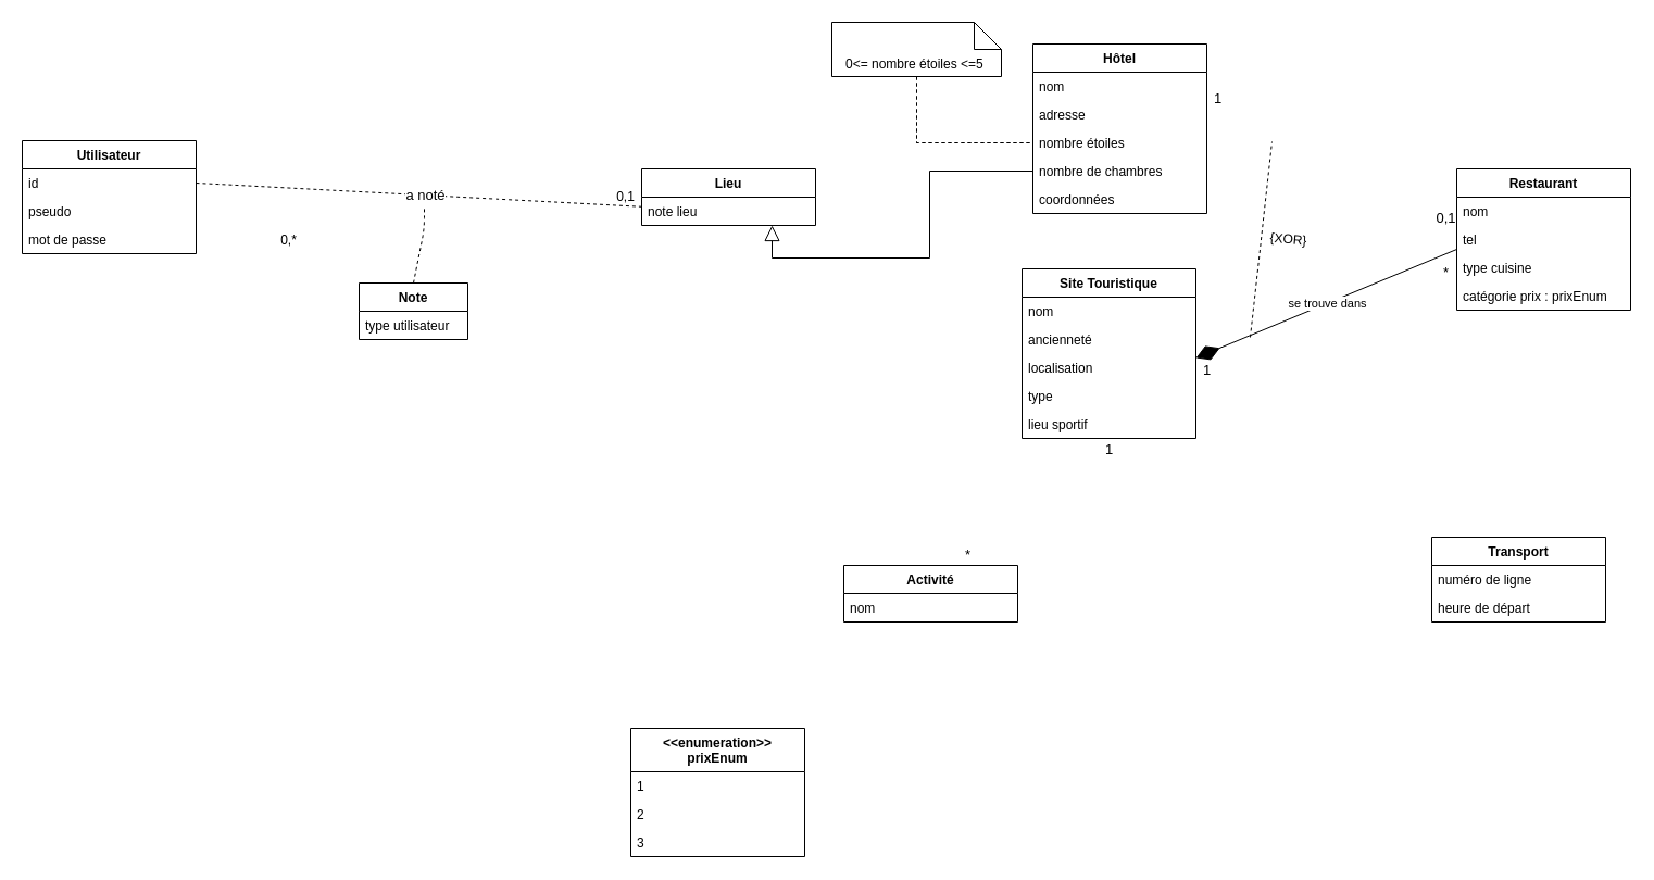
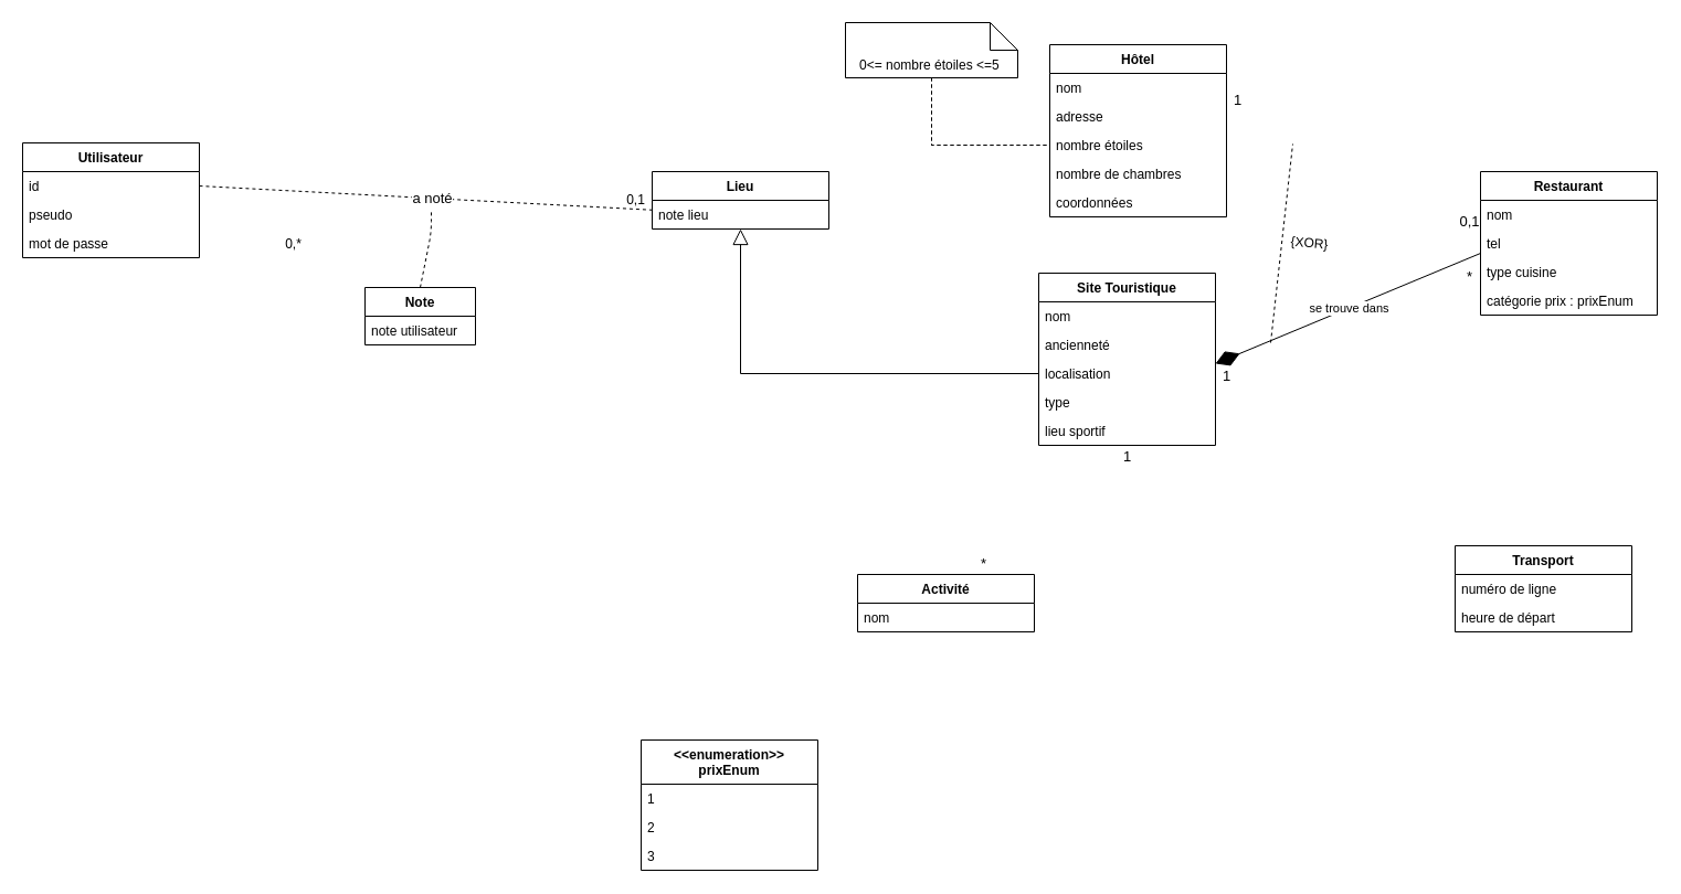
- <mxCell id="43" style="edgeStyle=orthogonalEdgeStyle;rounded=0;orthogonalLoop=1;jettySize=auto;html=1;exitX=0;exitY=0.5;exitDx=0;exitDy=0;entryX=0.75;entryY=1;entryDx=0;entryDy=0;startArrow=none;startFill=0;sourcePerimeterSpacing=0;endArrow=block;endFill=0;targetPerimeterSpacing=0;strokeColor=#000000;startSize=13;endSize=12;" edge="1" parent="1" source="16" target="40"><mxGeometry relative="1" as="geometry" /></mxCell>
- <mxCell id="45" value="type utilisateur" style="text;strokeColor=none;fillColor=none;align=left;verticalAlign=top;spacingLeft=4;spacingRight=4;overflow=hidden;rotatable=0;points=[[0,0.5],[1,0.5]];portConstraint=eastwest;" vertex="1" parent="44"><mxGeometry y="26" width="100" height="26" as="geometry" /></mxCell>
+ <mxCell id="45" value="note utilisateur" style="text;strokeColor=none;fillColor=none;align=left;verticalAlign=top;spacingLeft=4;spacingRight=4;overflow=hidden;rotatable=0;points=[[0,0.5],[1,0.5]];portConstraint=eastwest;" vertex="1" parent="44"><mxGeometry y="26" width="100" height="26" as="geometry" /></mxCell>
+ <mxCell id="42" style="edgeStyle=orthogonalEdgeStyle;rounded=0;orthogonalLoop=1;jettySize=auto;html=1;exitX=0;exitY=0.5;exitDx=0;exitDy=0;entryX=0.5;entryY=1;entryDx=0;entryDy=0;startArrow=none;startFill=0;sourcePerimeterSpacing=0;endArrow=block;endFill=0;targetPerimeterSpacing=0;strokeColor=#000000;endSize=12;" edge="1" parent="1" source="5" target="40"><mxGeometry relative="1" as="geometry" /></mxCell>
